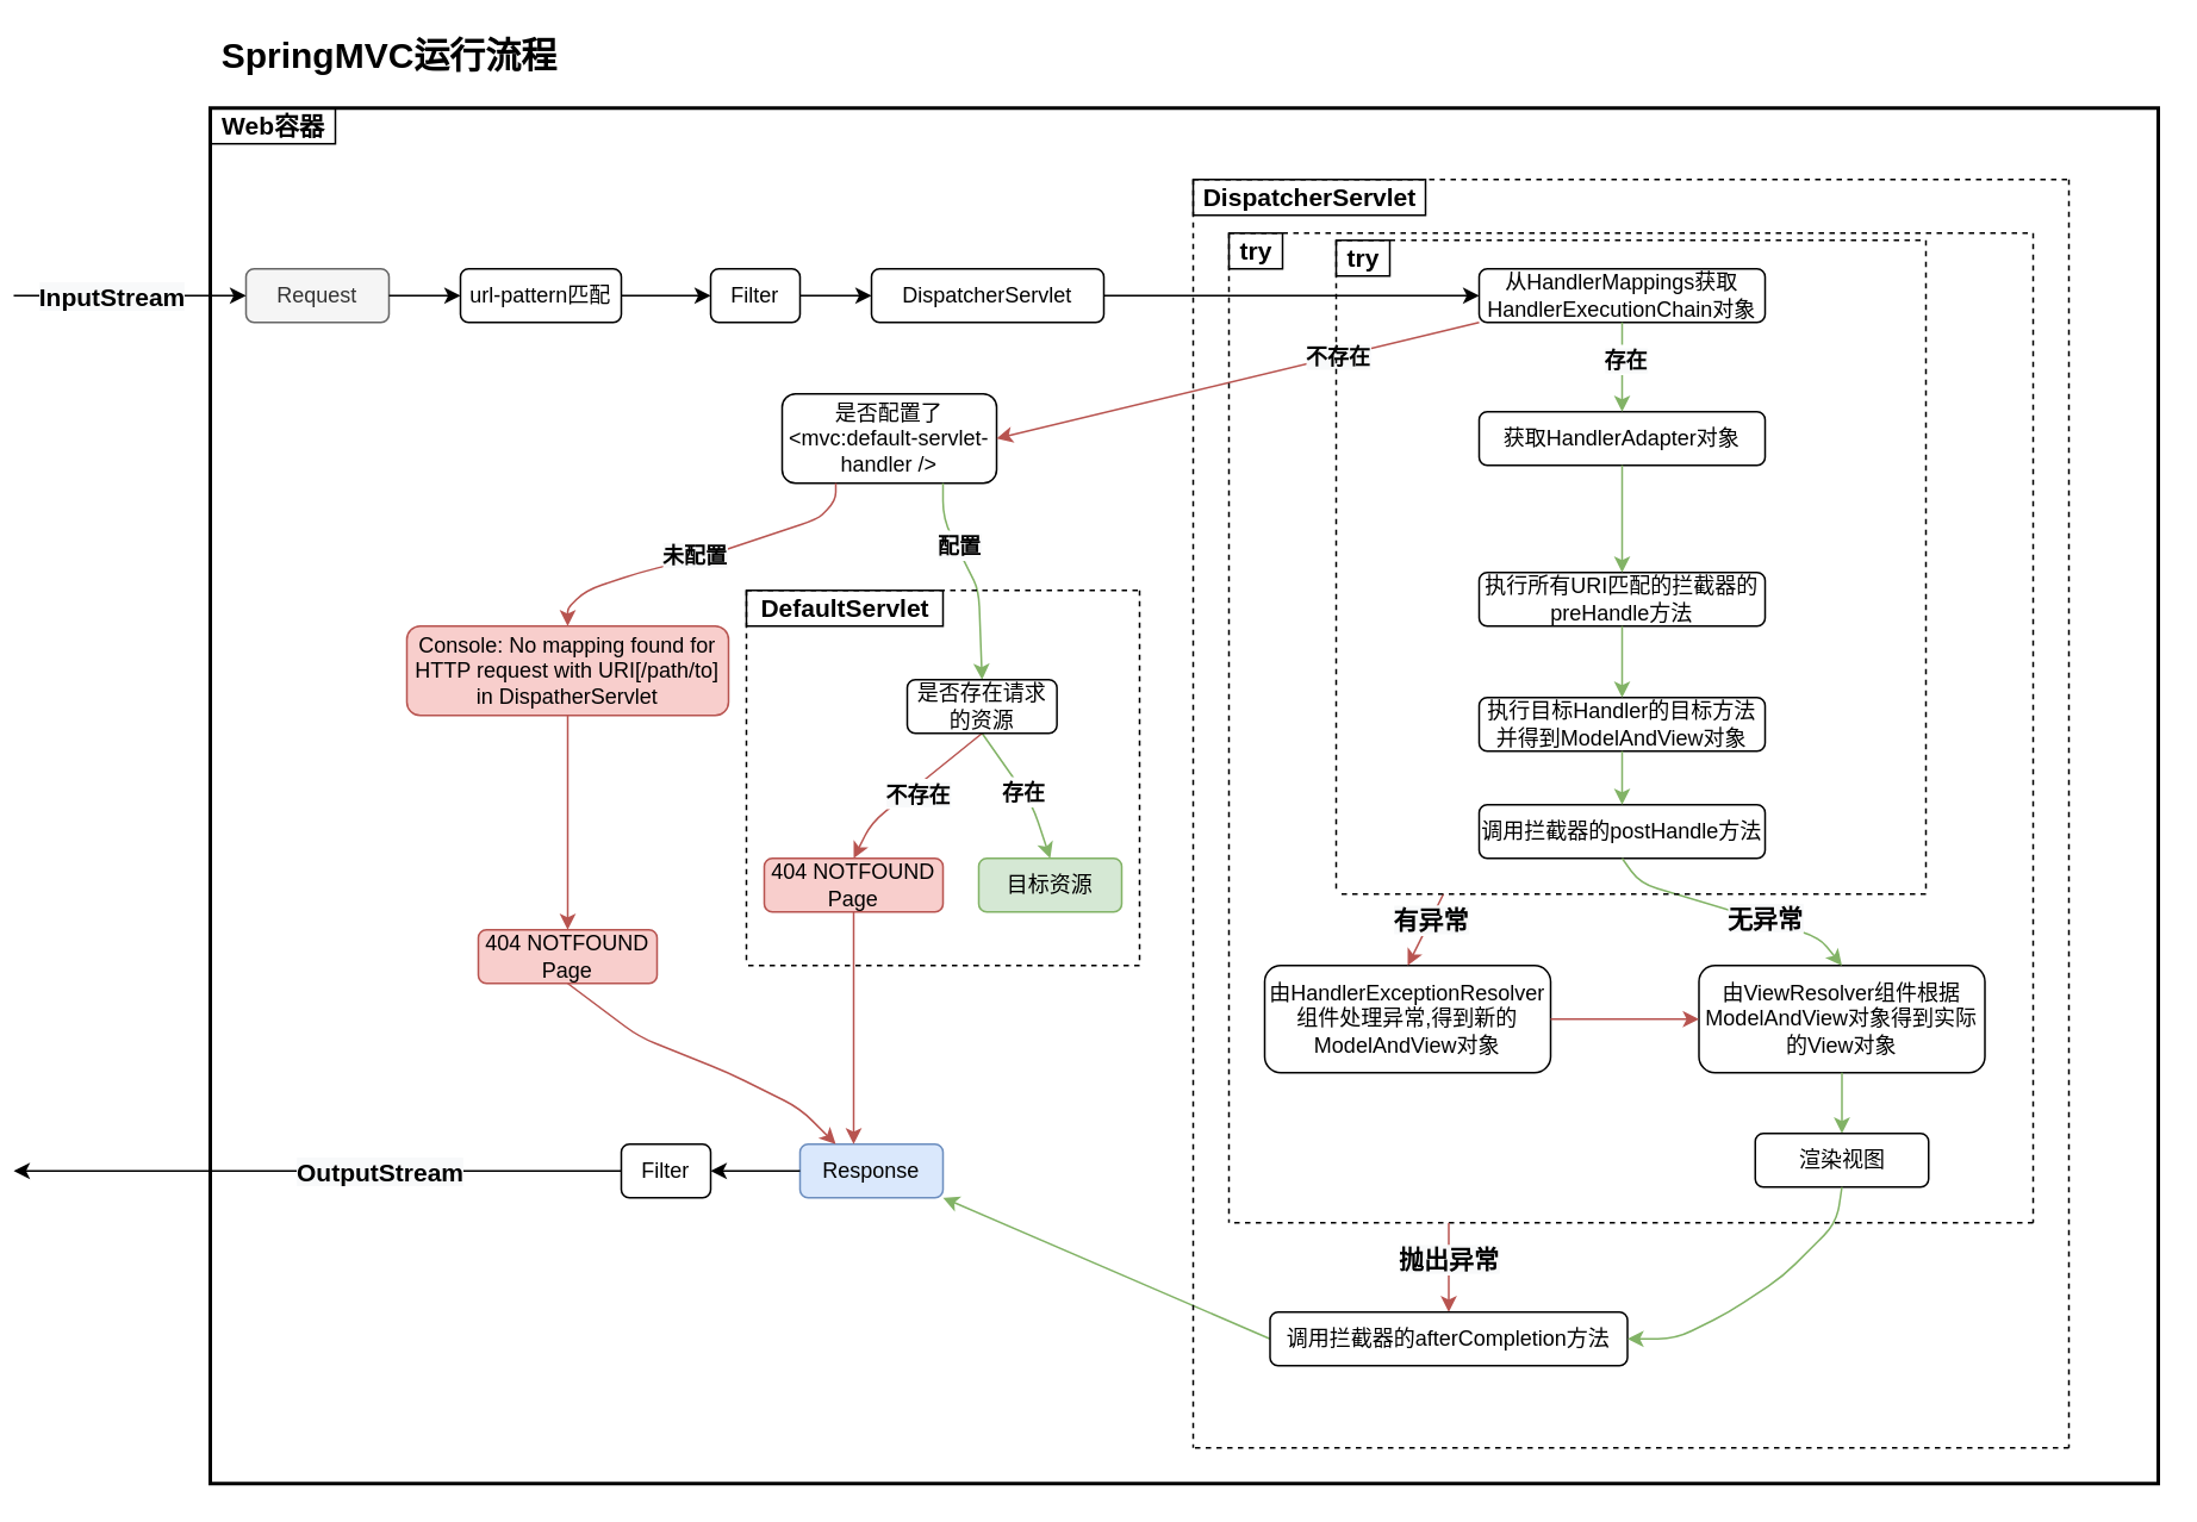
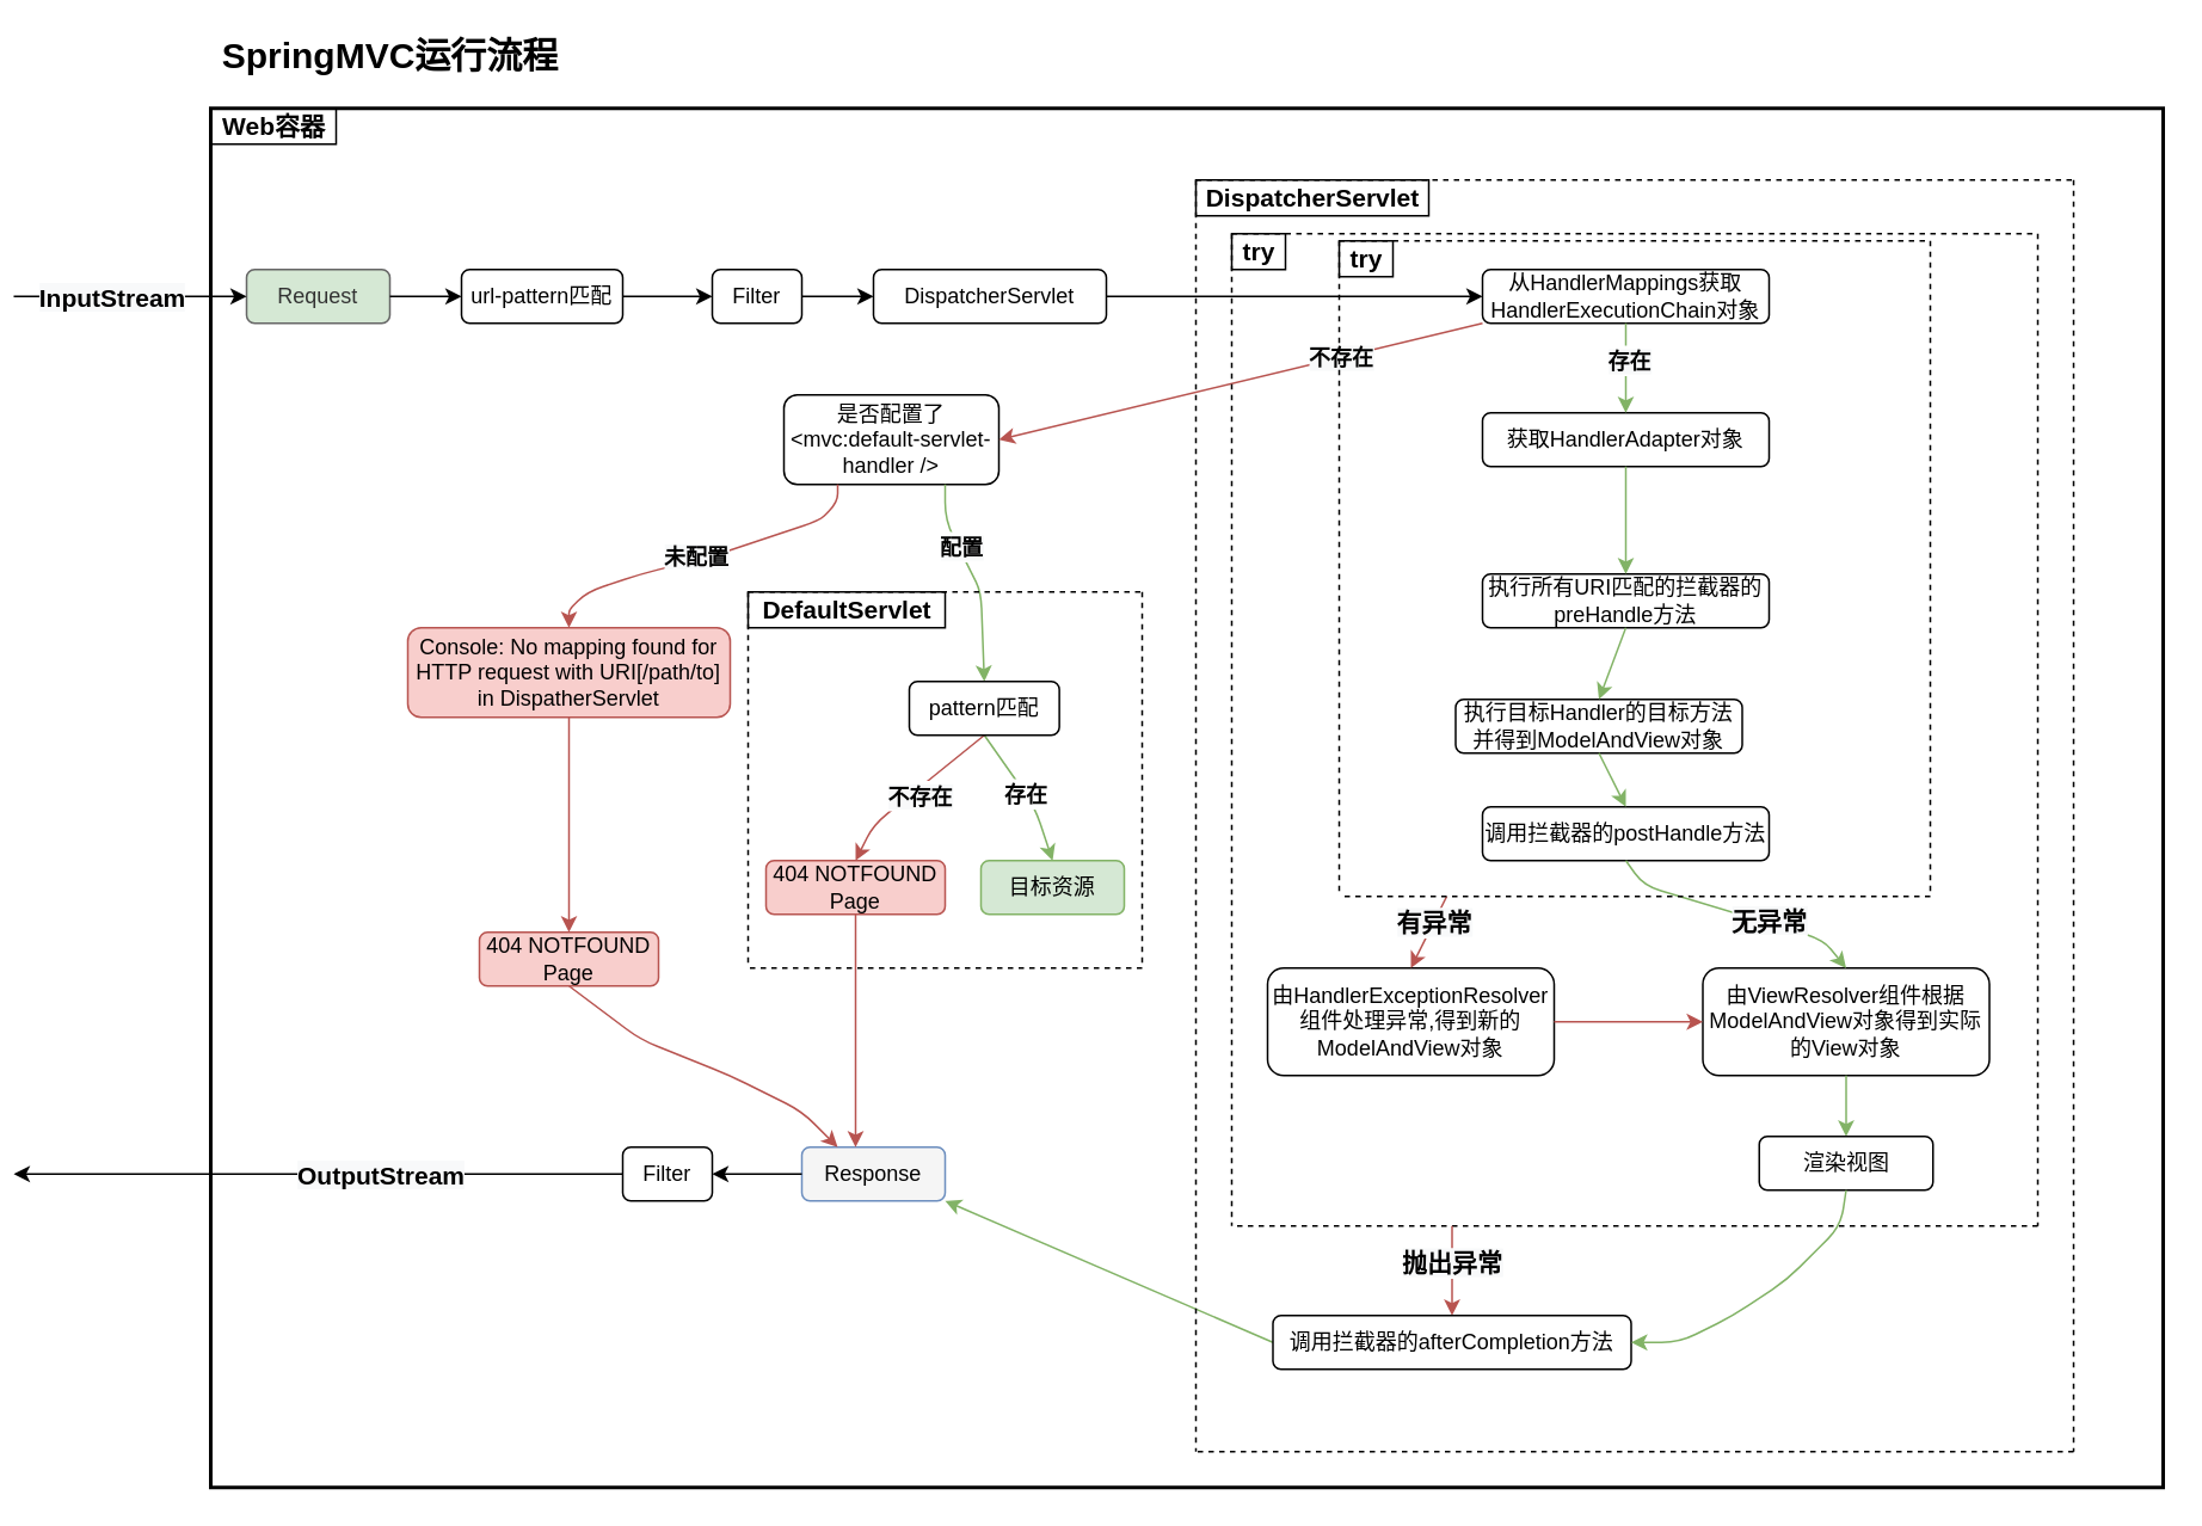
- <mxCell id="3" value="Request" style="rounded=1;whiteSpace=wrap;html=1;fillColor=#f5f5f5;strokeColor=#666666;fontColor=#333333;" vertex="1" parent="1"><mxGeometry x="40" y="150" width="80" height="30" as="geometry" /></mxCell>
+ <mxCell id="3" value="Request" style="rounded=1;whiteSpace=wrap;html=1;fillColor=#d5e8d4;strokeColor=#666666;fontColor=#333333;" vertex="1" parent="1"><mxGeometry x="40" y="150" width="80" height="30" as="geometry" /></mxCell>
- <mxCell id="65" value="是否存在请求的资源" style="rounded=1;whiteSpace=wrap;html=1;" vertex="1" parent="60"><mxGeometry x="90" y="50" width="83.75" height="30" as="geometry" /></mxCell>
+ <mxCell id="65" value="pattern匹配" style="rounded=1;whiteSpace=wrap;html=1;" vertex="1" parent="60"><mxGeometry x="90" y="50" width="83.75" height="30" as="geometry" /></mxCell>
- <mxCell id="22" value="执行目标Handler的目标方法并得到ModelAndView对象" style="rounded=1;whiteSpace=wrap;html=1;" vertex="1" parent="1"><mxGeometry x="730" y="390" width="160" height="30" as="geometry" /></mxCell>
+ <mxCell id="22" value="执行目标Handler的目标方法并得到ModelAndView对象" style="rounded=1;whiteSpace=wrap;html=1;" vertex="1" parent="1"><mxGeometry x="715" y="390" width="160" height="30" as="geometry" /></mxCell>
- <mxCell id="26" value="Response" style="rounded=1;whiteSpace=wrap;html=1;fillColor=#dae8fc;strokeColor=#6c8ebf;" vertex="1" parent="1"><mxGeometry x="350" y="640" width="80" height="30" as="geometry" /></mxCell>
+ <mxCell id="26" value="Response" style="rounded=1;whiteSpace=wrap;html=1;fillColor=#f5f5f5;strokeColor=#6c8ebf;" vertex="1" parent="1"><mxGeometry x="350" y="640" width="80" height="30" as="geometry" /></mxCell>
